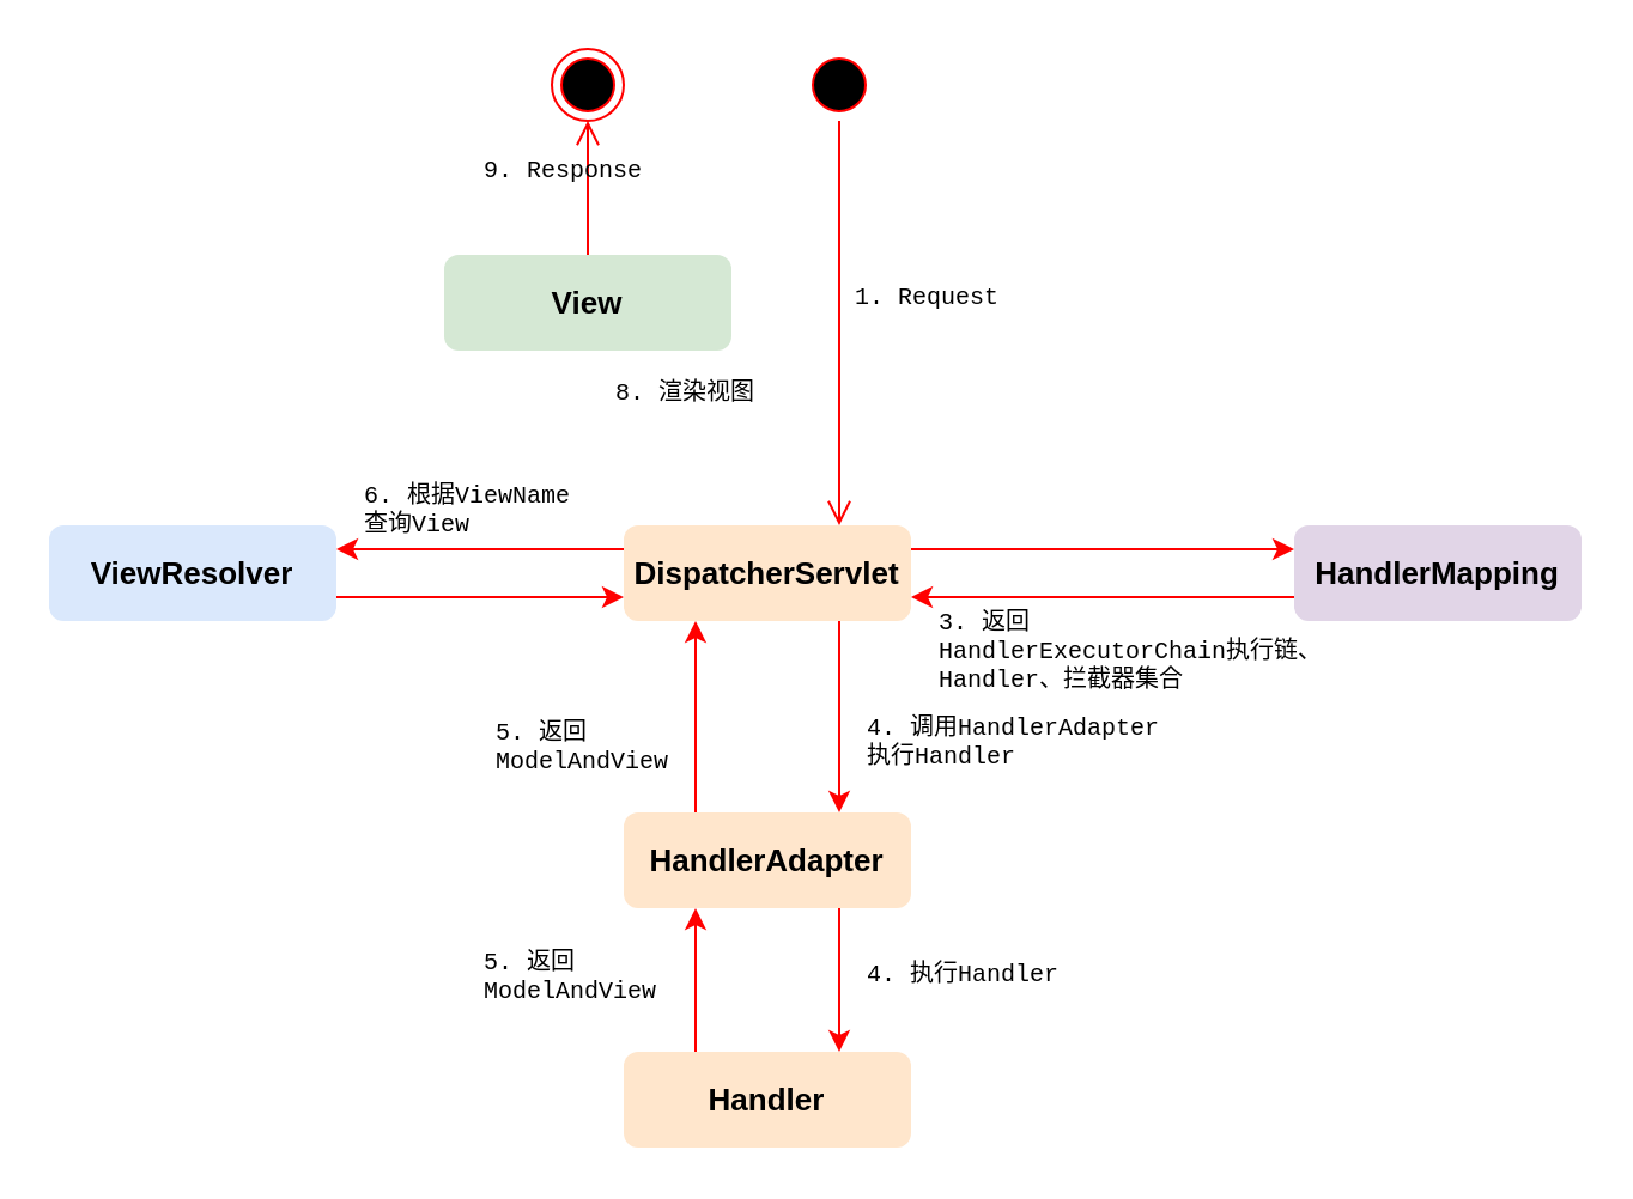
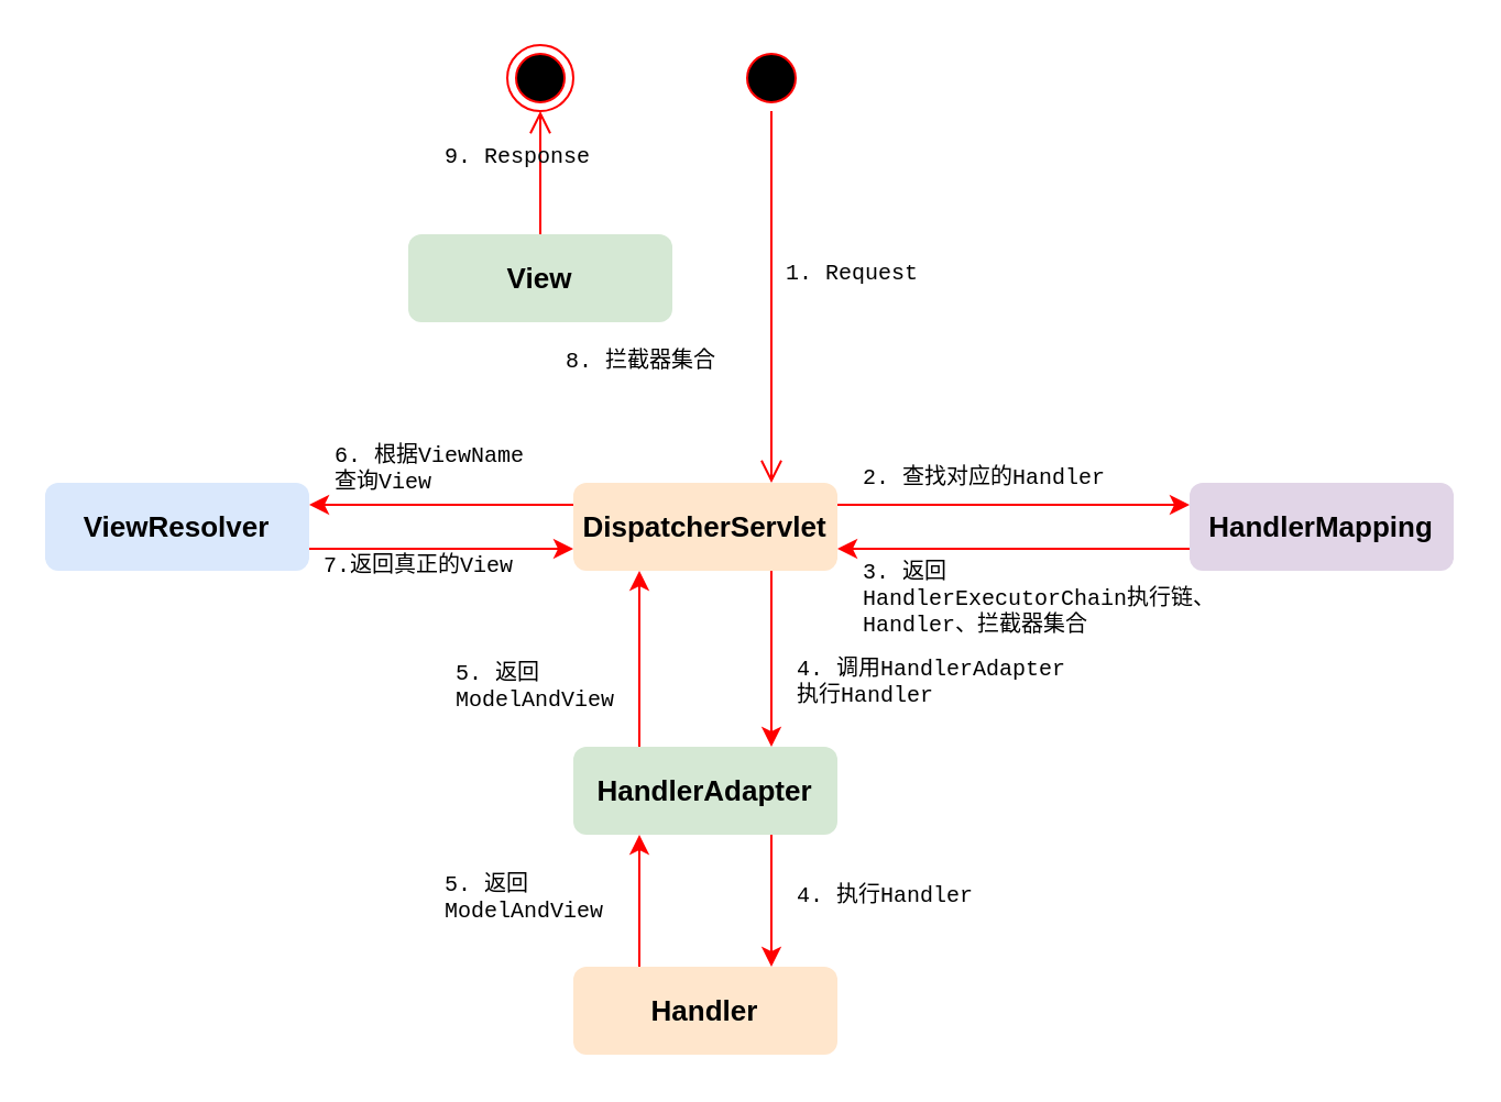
- <mxCell id="24" value="8. 渲染视图" style="text;html=1;resizable=0;points=[];autosize=1;align=left;verticalAlign=top;spacingTop=-4;fontColor=#000000;fontStyle=0;fontSize=10;fontFamily=Courier New;" parent="1" vertex="1"><mxGeometry x="255" y="156" width="80" height="20" as="geometry" /></mxCell>
+ <mxCell id="24" value="8. 拦截器集合" style="text;html=1;resizable=0;points=[];autosize=1;align=left;verticalAlign=top;spacingTop=-4;fontColor=#000000;fontStyle=0;fontSize=10;fontFamily=Courier New;" parent="1" vertex="1"><mxGeometry x="255" y="156" width="80" height="20" as="geometry" /></mxCell>
+ <mxCell id="15" value="2. 查找对应的Handler" style="text;html=1;resizable=0;points=[];autosize=1;align=left;verticalAlign=top;spacingTop=-4;fontColor=#000000;fontStyle=0;fontSize=10;fontFamily=Courier New;" parent="1" vertex="1"><mxGeometry x="390" y="209" width="130" height="20" as="geometry" /></mxCell>
+ <mxCell id="23" value="7.返回真正的View" style="text;html=1;resizable=0;points=[];autosize=1;align=left;verticalAlign=top;spacingTop=-4;fontColor=#000000;fontStyle=0;fontSize=10;fontFamily=Courier New;" parent="1" vertex="1"><mxGeometry x="145" y="249" width="110" height="20" as="geometry" /></mxCell>
- <mxCell id="9" value="&lt;font style=&quot;font-size: 13px;&quot;&gt;HandlerAdapter&lt;/font&gt;" style="rounded=1;whiteSpace=wrap;html=1;labelBackgroundColor=none;fillColor=#ffe6cc;strokeColor=none;fontStyle=1;fontSize=13;" parent="1" vertex="1"><mxGeometry x="260" y="339" width="120" height="40" as="geometry" /></mxCell>
+ <mxCell id="9" value="&lt;font style=&quot;font-size: 13px;&quot;&gt;HandlerAdapter&lt;/font&gt;" style="rounded=1;whiteSpace=wrap;html=1;labelBackgroundColor=none;fillColor=#d5e8d4;strokeColor=none;fontStyle=1;fontSize=13;" parent="1" vertex="1"><mxGeometry x="260" y="339" width="120" height="40" as="geometry" /></mxCell>
